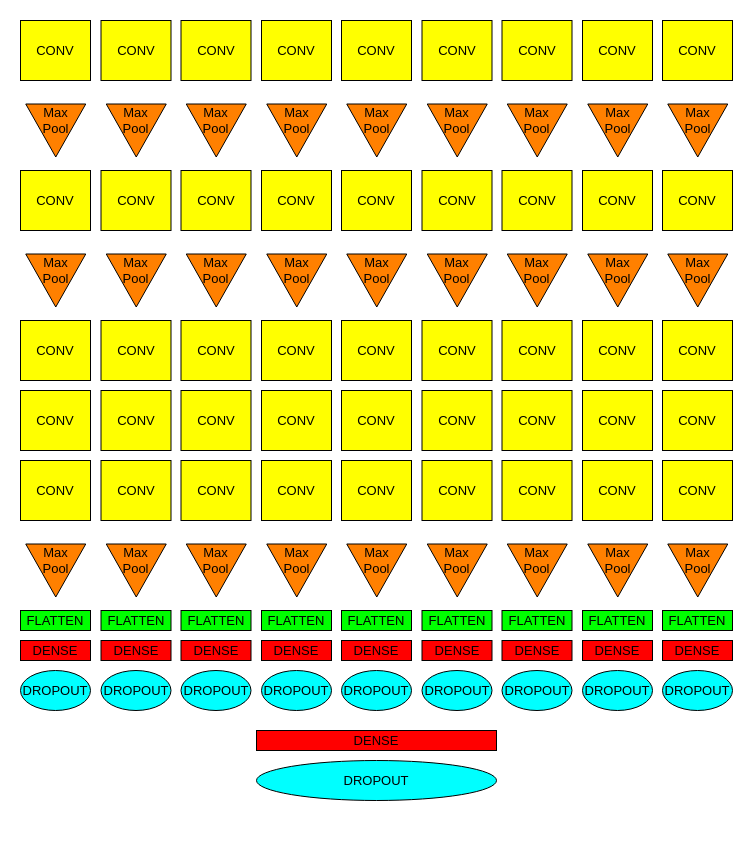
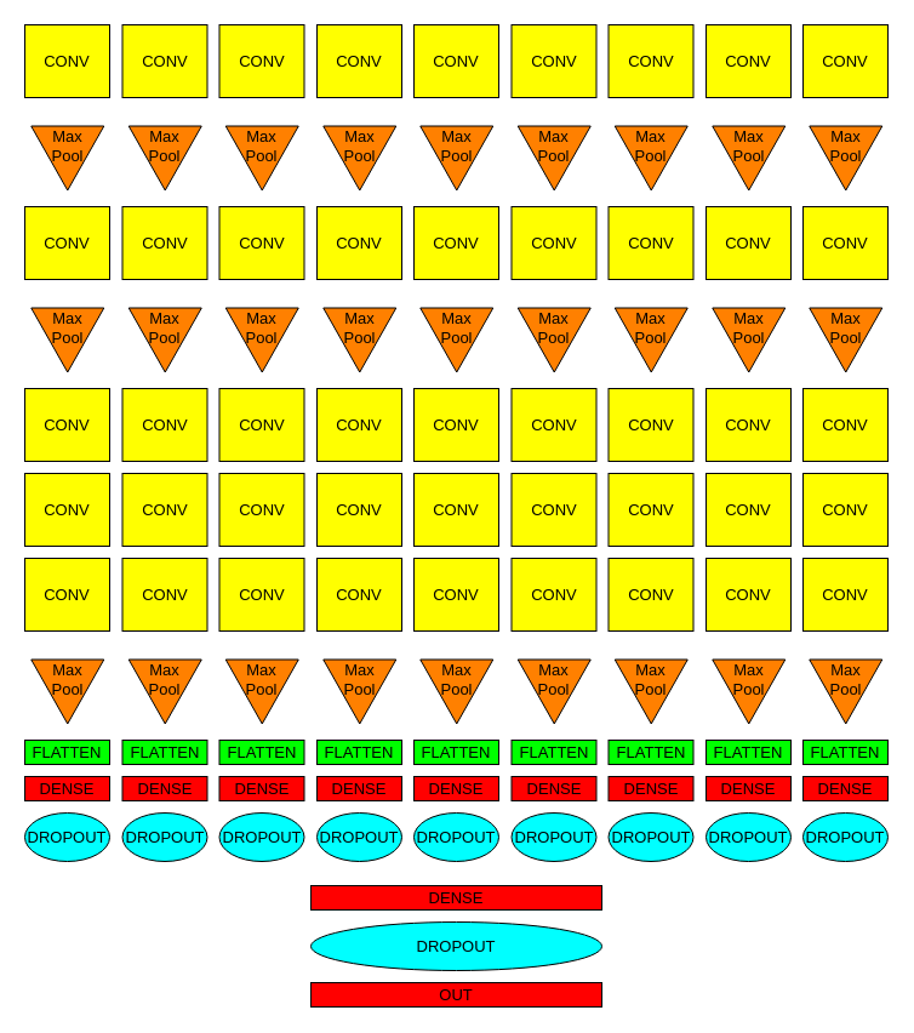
+ <mxCell id="22" value="OUT" style="rounded=0;whiteSpace=wrap;html=1;fillColor=#FF0000;fontSize=13;align=center;" vertex="1" parent="1"><mxGeometry x="256" y="810" width="240" height="20" as="geometry" /></mxCell>
